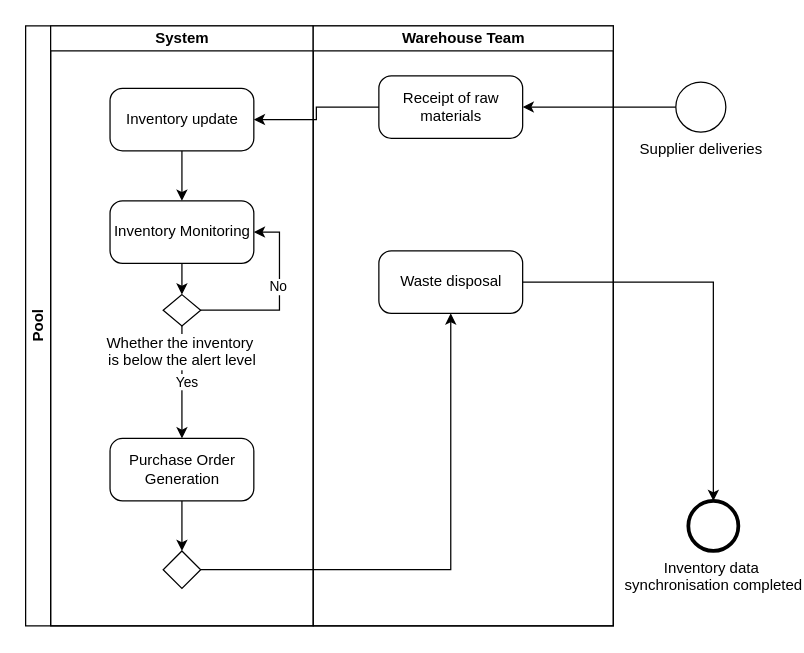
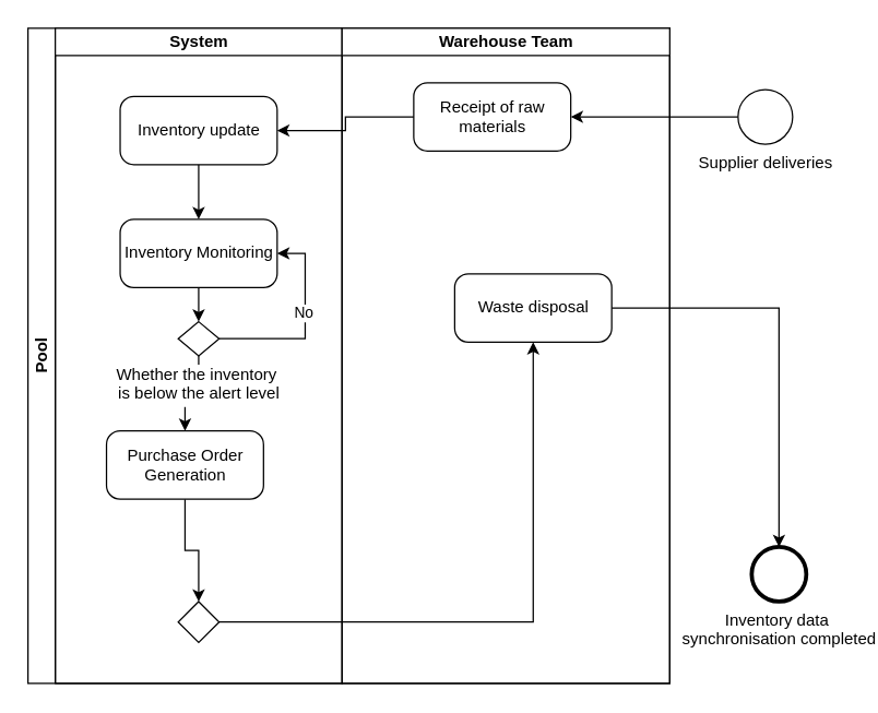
- <mxCell id="18" value="Waste disposal" style="points=[[0.25,0,0],[0.5,0,0],[0.75,0,0],[1,0.25,0],[1,0.5,0],[1,0.75,0],[0.75,1,0],[0.5,1,0],[0.25,1,0],[0,0.75,0],[0,0.5,0],[0,0.25,0]];shape=mxgraph.bpmn.task;whiteSpace=wrap;rectStyle=rounded;size=10;html=1;container=1;expand=0;collapsible=0;taskMarker=abstract;" vertex="1" parent="16"><mxGeometry x="52.5" y="180" width="115" height="50" as="geometry" /></mxCell>
+ <mxCell id="18" value="Waste disposal" style="points=[[0.25,0,0],[0.5,0,0],[0.75,0,0],[1,0.25,0],[1,0.5,0],[1,0.75,0],[0.75,1,0],[0.5,1,0],[0.25,1,0],[0,0.75,0],[0,0.5,0],[0,0.25,0]];shape=mxgraph.bpmn.task;whiteSpace=wrap;rectStyle=rounded;size=10;html=1;container=1;expand=0;collapsible=0;taskMarker=abstract;" vertex="1" parent="16"><mxGeometry x="82.5" y="180" width="115" height="50" as="geometry" /></mxCell>
- <mxCell id="9" value="Purchase Order Generation" style="points=[[0.25,0,0],[0.5,0,0],[0.75,0,0],[1,0.25,0],[1,0.5,0],[1,0.75,0],[0.75,1,0],[0.5,1,0],[0.25,1,0],[0,0.75,0],[0,0.5,0],[0,0.25,0]];shape=mxgraph.bpmn.task;whiteSpace=wrap;rectStyle=rounded;size=10;html=1;container=1;expand=0;collapsible=0;taskMarker=abstract;" vertex="1" parent="3"><mxGeometry x="47.5" y="330" width="115" height="50" as="geometry" /></mxCell>
+ <mxCell id="9" value="Purchase Order Generation" style="points=[[0.25,0,0],[0.5,0,0],[0.75,0,0],[1,0.25,0],[1,0.5,0],[1,0.75,0],[0.75,1,0],[0.5,1,0],[0.25,1,0],[0,0.75,0],[0,0.5,0],[0,0.25,0]];shape=mxgraph.bpmn.task;whiteSpace=wrap;rectStyle=rounded;size=10;html=1;container=1;expand=0;collapsible=0;taskMarker=abstract;" vertex="1" parent="3"><mxGeometry x="37.5" y="295" width="115" height="50" as="geometry" /></mxCell>
